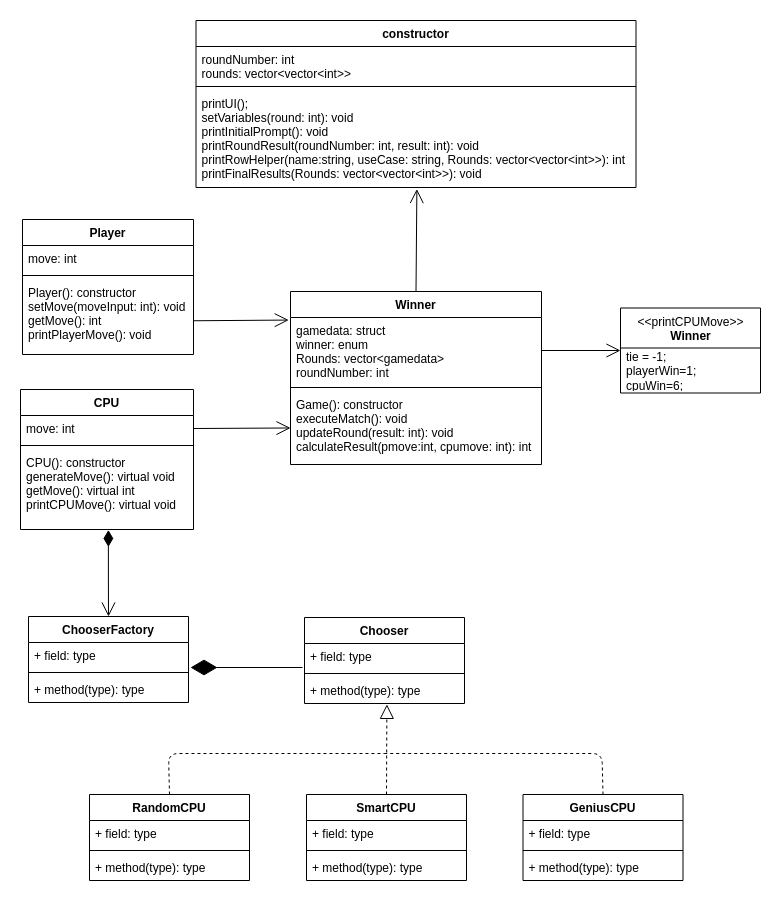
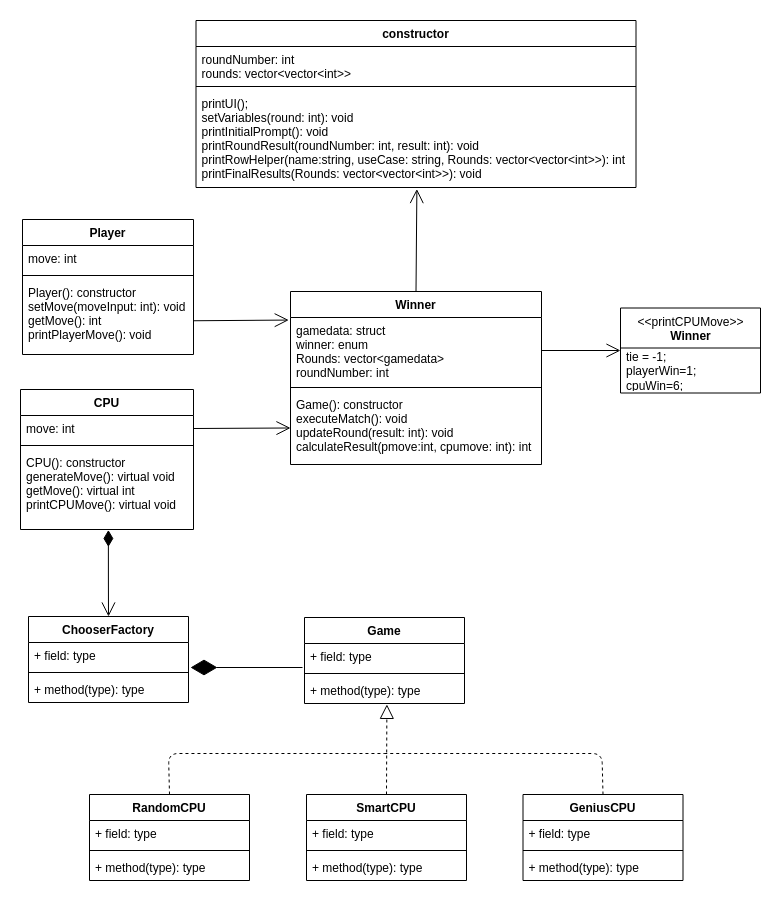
- <mxCell id="20" value="Chooser" style="swimlane;fontStyle=1;align=center;verticalAlign=top;childLayout=stackLayout;horizontal=1;startSize=26;horizontalStack=0;resizeParent=1;resizeParentMax=0;resizeLast=0;collapsible=1;marginBottom=0;" vertex="1" parent="1"><mxGeometry x="304" y="617" width="160" height="86" as="geometry"><mxRectangle x="208" y="659" width="95" height="26" as="alternateBounds" /></mxGeometry></mxCell>
+ <mxCell id="20" value="Game" style="swimlane;fontStyle=1;align=center;verticalAlign=top;childLayout=stackLayout;horizontal=1;startSize=26;horizontalStack=0;resizeParent=1;resizeParentMax=0;resizeLast=0;collapsible=1;marginBottom=0;" vertex="1" parent="1"><mxGeometry x="304" y="617" width="160" height="86" as="geometry"><mxRectangle x="208" y="659" width="95" height="26" as="alternateBounds" /></mxGeometry></mxCell>
